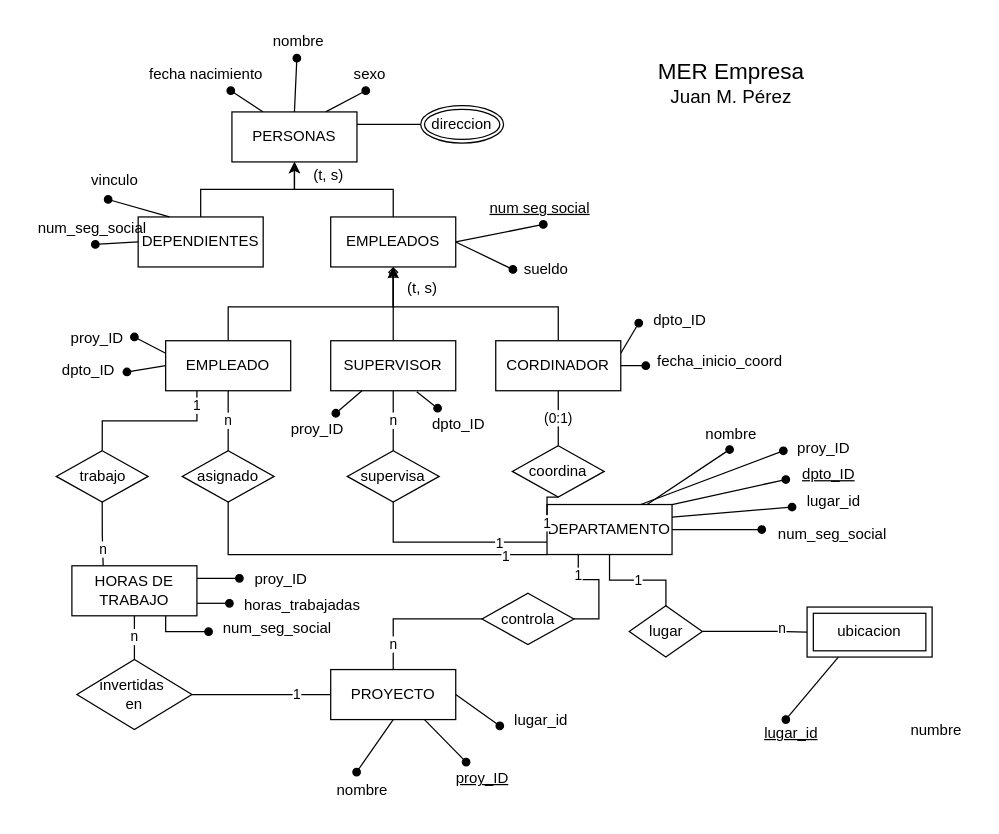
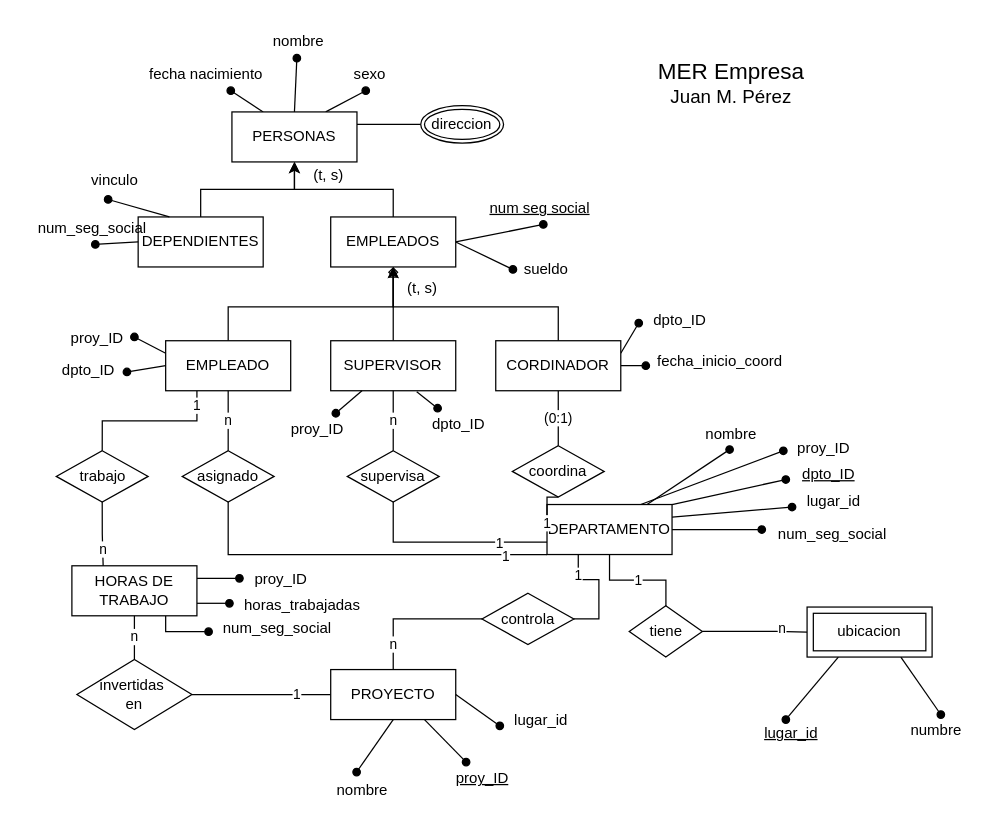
- <mxCell id="53" value="lugar" style="shape=rhombus;perimeter=rhombusPerimeter;whiteSpace=wrap;html=1;align=center;" vertex="1" parent="1"><mxGeometry x="502.75" y="484" width="58.5" height="41" as="geometry" /></mxCell>
+ <mxCell id="53" value="tiene" style="shape=rhombus;perimeter=rhombusPerimeter;whiteSpace=wrap;html=1;align=center;" vertex="1" parent="1"><mxGeometry x="502.75" y="484" width="58.5" height="41" as="geometry" /></mxCell>
+ <mxCell id="32" style="rounded=0;orthogonalLoop=1;jettySize=auto;html=1;exitX=0.75;exitY=1;exitDx=0;exitDy=0;entryX=0.576;entryY=0;entryDx=0;entryDy=0;entryPerimeter=0;endArrow=oval;endFill=1;" edge="1" parent="1" source="95" target="67"><mxGeometry relative="1" as="geometry" /></mxCell>
